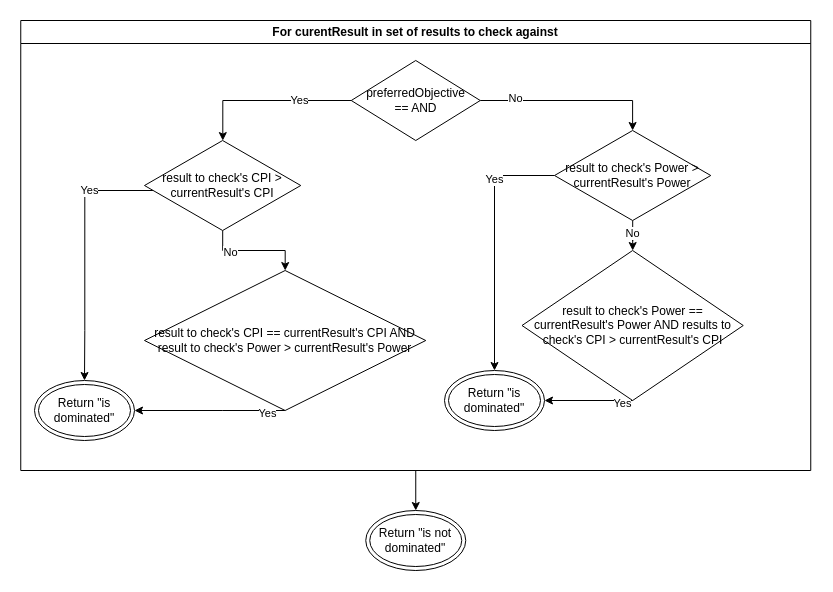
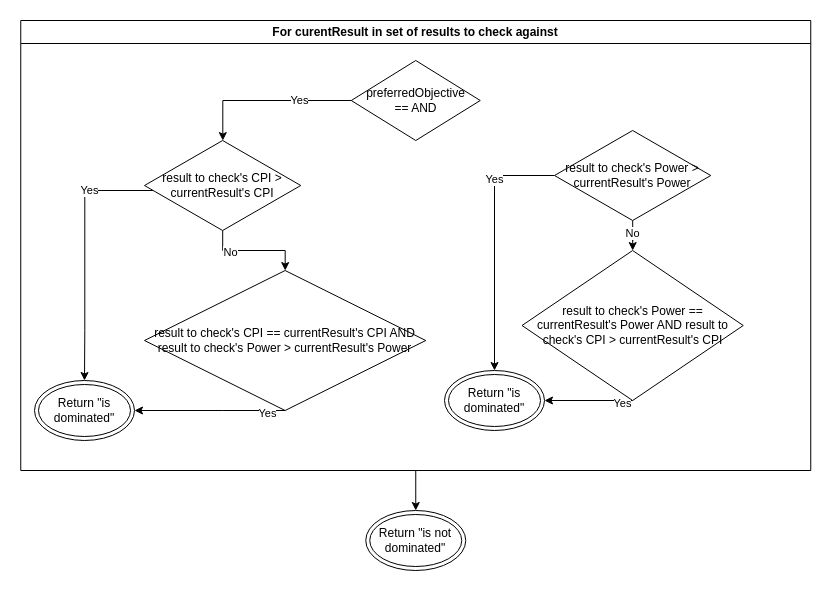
- <mxCell id="7" style="edgeStyle=orthogonalEdgeStyle;rounded=0;orthogonalLoop=1;jettySize=auto;html=1;entryX=0.5;entryY=0;entryDx=0;entryDy=0;" edge="1" parent="3" source="9" target="23"><mxGeometry relative="1" as="geometry" /></mxCell>
- <mxCell id="8" value="No" style="edgeLabel;html=1;align=center;verticalAlign=middle;resizable=0;points=[];" vertex="1" connectable="0" parent="7"><mxGeometry x="-0.613" y="3" relative="1" as="geometry"><mxPoint as="offset" /></mxGeometry></mxCell>
- <mxCell id="26" value="result to check's Power == currentResult's Power AND results to check's CPI &amp;gt; currentResult's CPI" style="rhombus;whiteSpace=wrap;html=1;" vertex="1" parent="3"><mxGeometry x="501.25" y="230" width="221.25" height="150" as="geometry" /></mxCell>
+ <mxCell id="26" value="result to check's Power == currentResult's Power AND result to check's CPI &amp;gt; currentResult's CPI" style="rhombus;whiteSpace=wrap;html=1;" vertex="1" parent="3"><mxGeometry x="501.25" y="230" width="221.25" height="150" as="geometry" /></mxCell>
